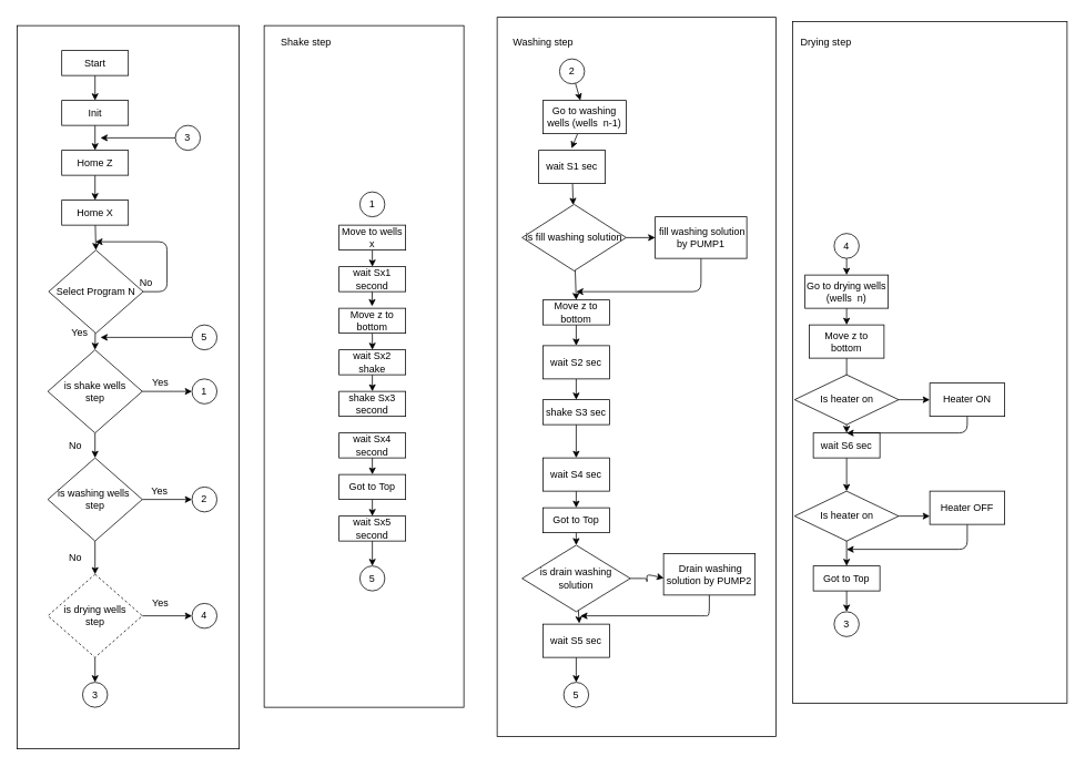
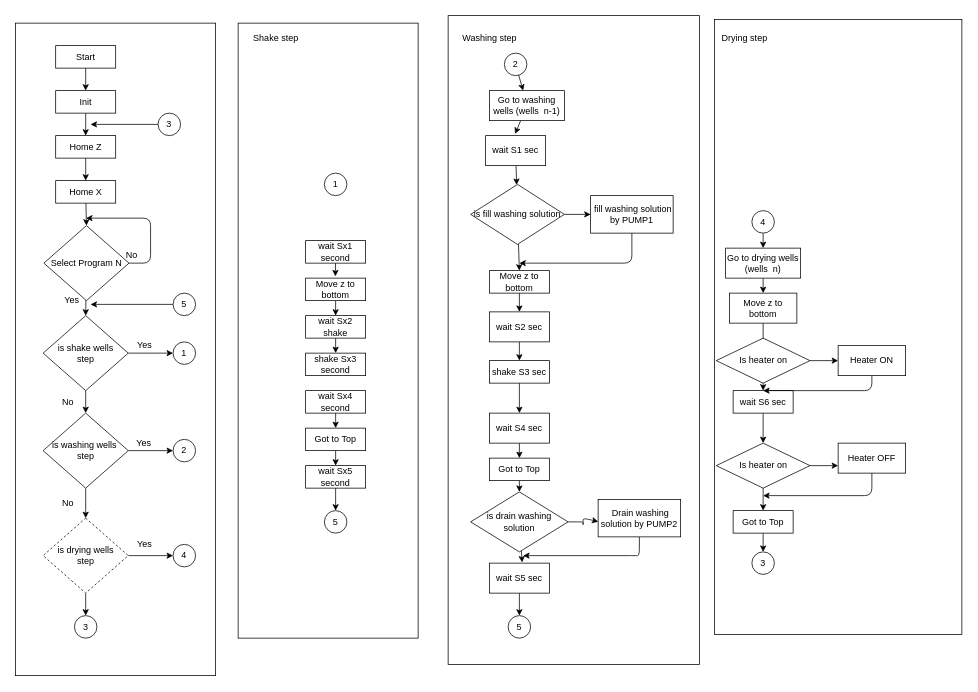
- <mxCell id="53" value="Move to wells x" style="rounded=0;whiteSpace=wrap;html=1;" parent="1" vertex="1"><mxGeometry x="407" y="270" width="80" height="30" as="geometry" /></mxCell>
- <mxCell id="52" style="edgeStyle=none;html=1;entryX=0.5;entryY=0;entryDx=0;entryDy=0;" parent="1" source="53" target="55" edge="1"><mxGeometry relative="1" as="geometry" /></mxCell>
